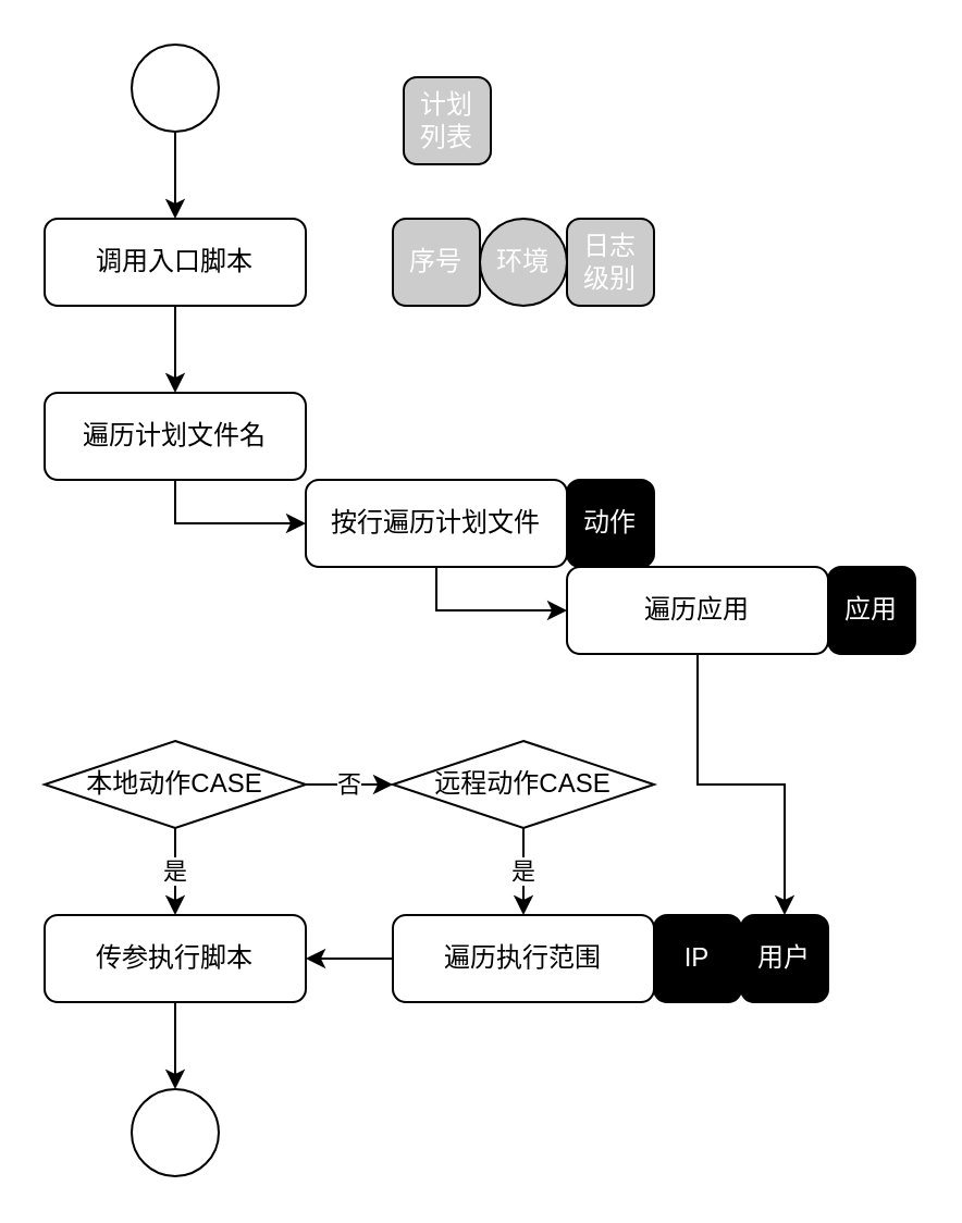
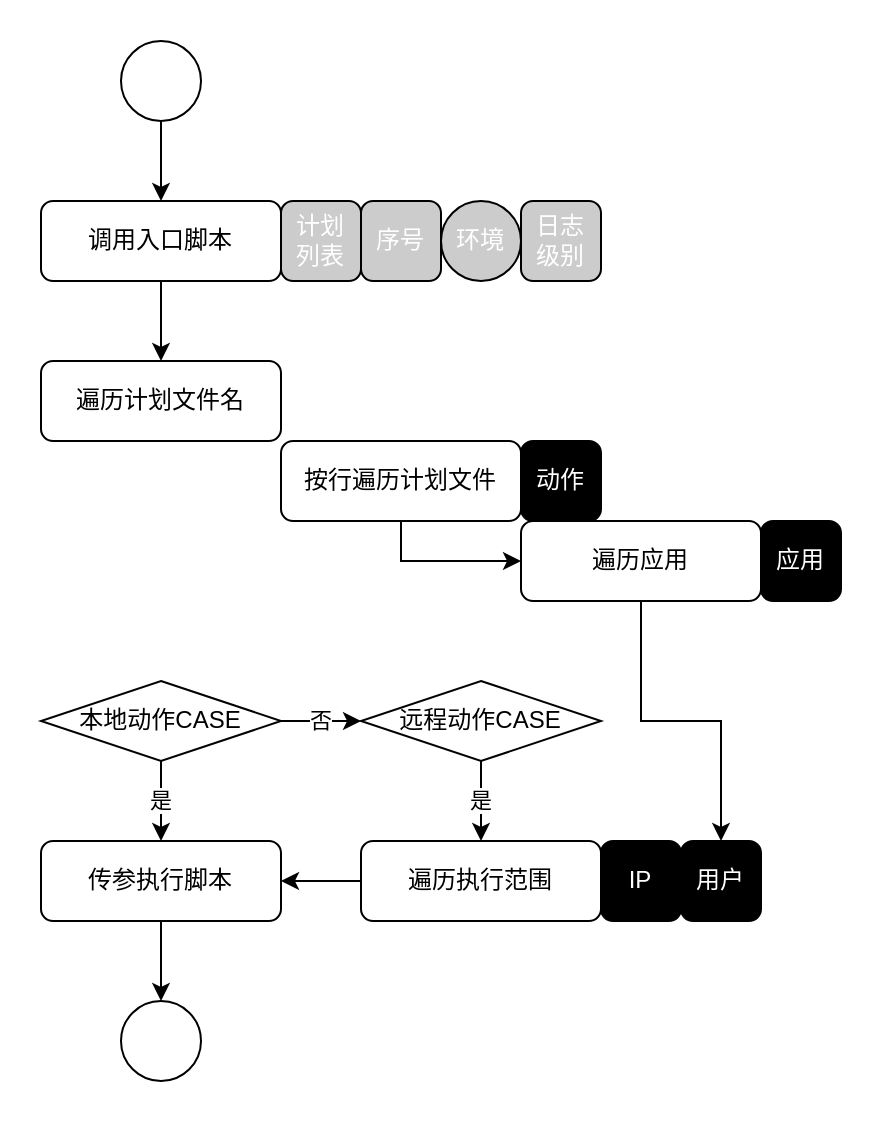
- <mxCell id="29" value="计划&lt;br&gt;列表" style="rounded=1;whiteSpace=wrap;html=1;fillColor=#CCCCCC;fontColor=#FFFFFF;" parent="1" vertex="1"><mxGeometry x="185" y="35" width="40" height="40" as="geometry" /></mxCell>
+ <mxCell id="29" value="计划&lt;br&gt;列表" style="rounded=1;whiteSpace=wrap;html=1;fillColor=#CCCCCC;fontColor=#FFFFFF;" parent="1" vertex="1"><mxGeometry x="140" y="100" width="40" height="40" as="geometry" /></mxCell>
- <mxCell id="4" style="edgeStyle=orthogonalEdgeStyle;rounded=0;orthogonalLoop=1;jettySize=auto;html=1;entryX=0;entryY=0.5;entryDx=0;entryDy=0;" parent="1" source="5" target="7" edge="1"><mxGeometry relative="1" as="geometry" /></mxCell>
